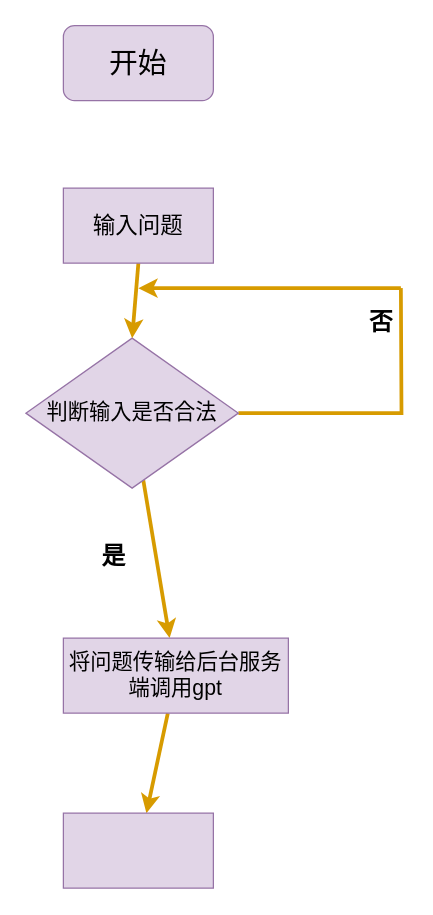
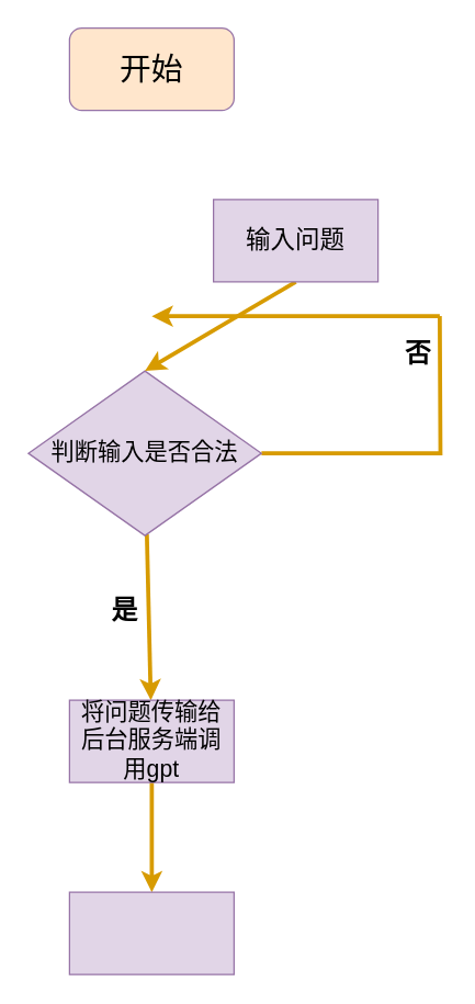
- <mxCell id="5" value="开始" style="rounded=1;whiteSpace=wrap;html=1;fillColor=#e1d5e7;strokeColor=#9673a6;fontFamily=Times New Roman;fontSize=23;fontStyle=0" vertex="1" parent="1"><mxGeometry x="50" y="20" width="120" height="60" as="geometry" /></mxCell>
+ <mxCell id="5" value="开始" style="rounded=1;whiteSpace=wrap;html=1;fillColor=#ffe6cc;strokeColor=#9673a6;fontFamily=Times New Roman;fontSize=23;fontStyle=0;" vertex="1" parent="1"><mxGeometry x="50" y="20" width="120" height="60" as="geometry" /></mxCell>
- <mxCell id="7" value="输入问题" style="rounded=0;whiteSpace=wrap;html=1;strokeColor=#9673a6;fontFamily=Times New Roman;fontSize=18;fontColor=default;fillColor=#e1d5e7;" vertex="1" parent="1"><mxGeometry x="50" y="150" width="120" height="60" as="geometry" /></mxCell>
+ <mxCell id="7" value="输入问题" style="rounded=0;whiteSpace=wrap;html=1;strokeColor=#9673a6;fontFamily=Times New Roman;fontSize=18;fontColor=default;fillColor=#e1d5e7;" vertex="1" parent="1"><mxGeometry x="155" y="145" width="120" height="60" as="geometry" /></mxCell>
- <mxCell id="9" value="将问题传输给后台服务端调用gpt" style="whiteSpace=wrap;html=1;fontSize=17;fillColor=#e1d5e7;strokeColor=#9673a6;" vertex="1" parent="1"><mxGeometry x="50" y="510" width="180" height="60" as="geometry" /></mxCell>
+ <mxCell id="9" value="将问题传输给后台服务端调用gpt" style="whiteSpace=wrap;html=1;fontSize=17;fillColor=#e1d5e7;strokeColor=#9673a6;" vertex="1" parent="1"><mxGeometry x="50" y="510" width="120" height="60" as="geometry" /></mxCell>
